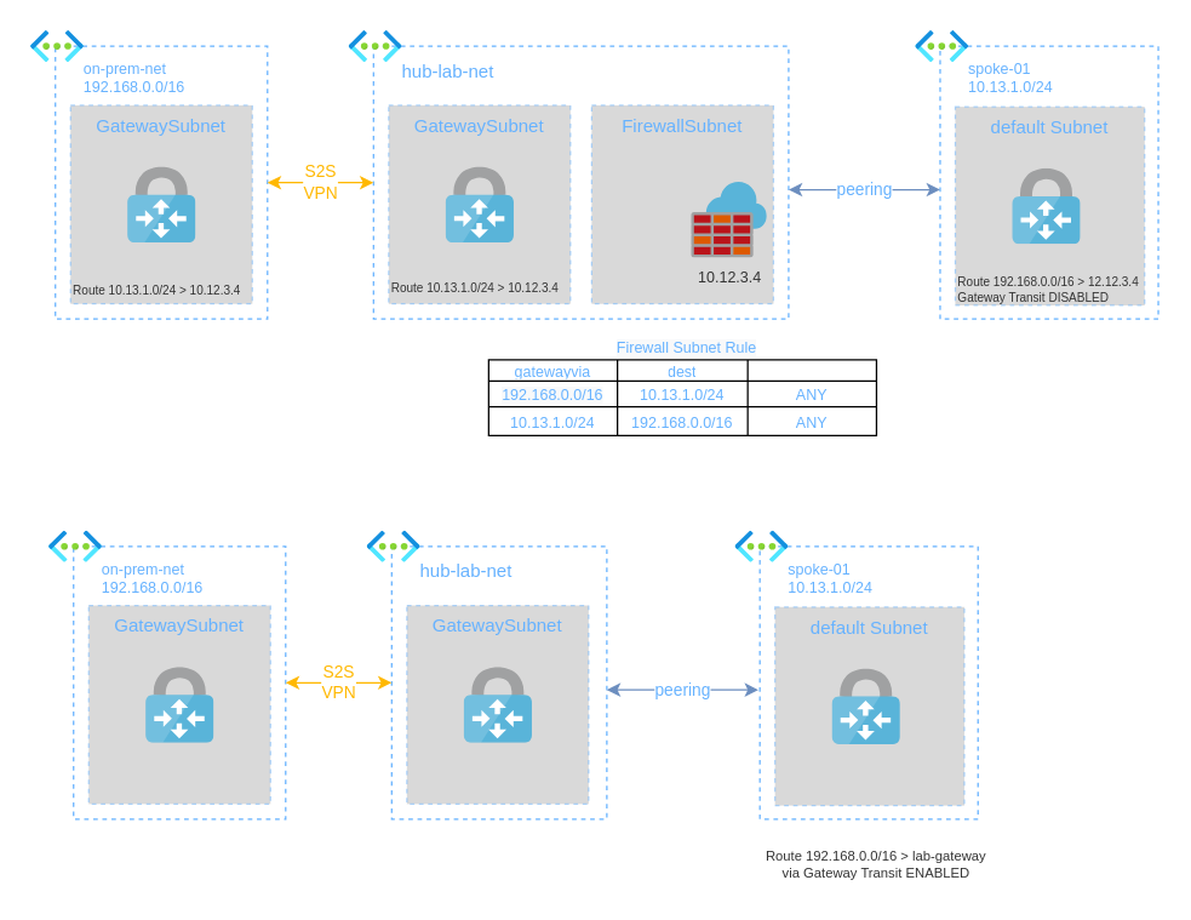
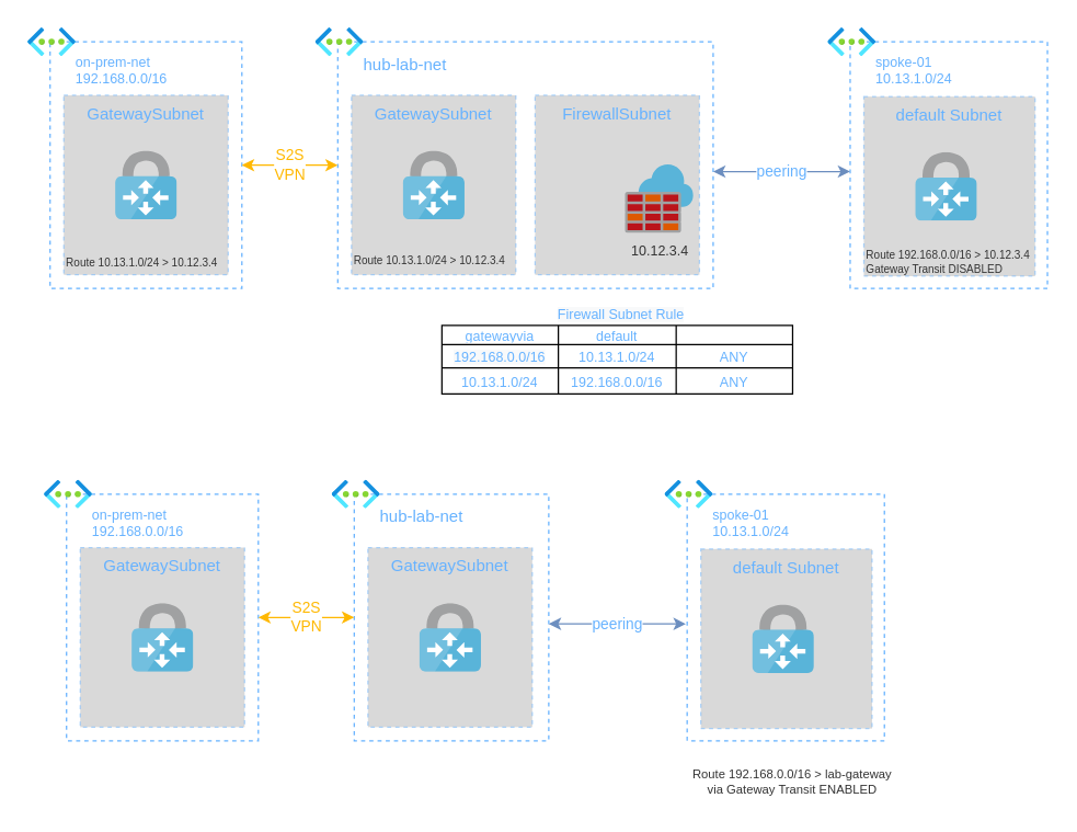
- <mxCell id="18" value="Route 192.168.0.0/16 &amp;gt; 12.12.3.4&lt;br style=&quot;font-size: 8px;&quot;&gt;&lt;div style=&quot;font-size: 8px;&quot;&gt;&lt;span style=&quot;font-size: 8px;&quot;&gt;Gateway Transit DISABLED&lt;/span&gt;&lt;/div&gt;" style="text;html=1;strokeColor=none;fillColor=none;align=left;verticalAlign=middle;whiteSpace=wrap;rounded=0;fontColor=#333333;fontSize=8;" parent="1" vertex="1"><mxGeometry x="630" y="180" width="130" height="21" as="geometry" /></mxCell>
+ <mxCell id="18" value="Route 192.168.0.0/16 &amp;gt; 10.12.3.4&lt;br style=&quot;font-size: 8px;&quot;&gt;&lt;div style=&quot;font-size: 8px;&quot;&gt;&lt;span style=&quot;font-size: 8px;&quot;&gt;Gateway Transit DISABLED&lt;/span&gt;&lt;/div&gt;" style="text;html=1;strokeColor=none;fillColor=none;align=left;verticalAlign=middle;whiteSpace=wrap;rounded=0;fontColor=#333333;fontSize=8;" parent="1" vertex="1"><mxGeometry x="630" y="180" width="130" height="21" as="geometry" /></mxCell>
- <mxCell id="24" value="dest" style="shape=partialRectangle;html=1;whiteSpace=wrap;connectable=0;fillColor=none;top=0;left=0;bottom=0;right=0;overflow=hidden;labelBackgroundColor=none;fontSize=10;fontColor=#66B2FF;" parent="22" vertex="1"><mxGeometry x="85" width="86" height="14" as="geometry"><mxRectangle width="86" height="14" as="alternateBounds" /></mxGeometry></mxCell>
+ <mxCell id="24" value="default" style="shape=partialRectangle;html=1;whiteSpace=wrap;connectable=0;fillColor=none;top=0;left=0;bottom=0;right=0;overflow=hidden;labelBackgroundColor=none;fontSize=10;fontColor=#66B2FF;" parent="22" vertex="1"><mxGeometry x="85" width="86" height="14" as="geometry"><mxRectangle width="86" height="14" as="alternateBounds" /></mxGeometry></mxCell>
